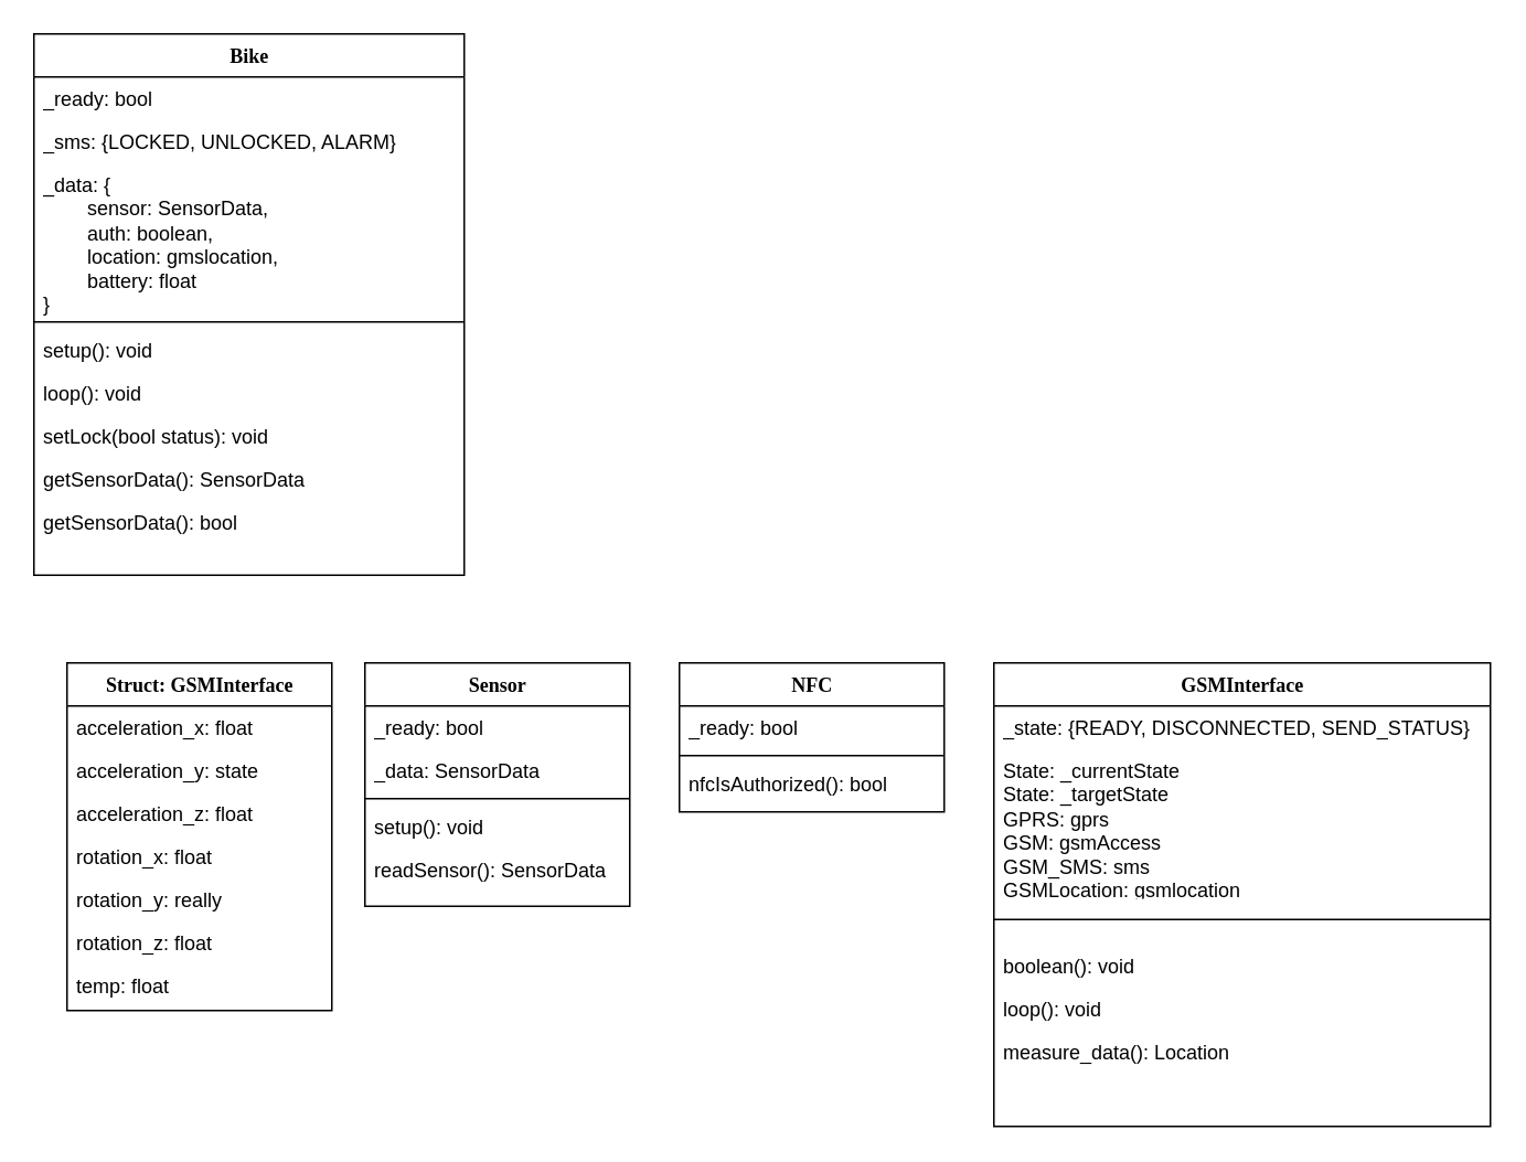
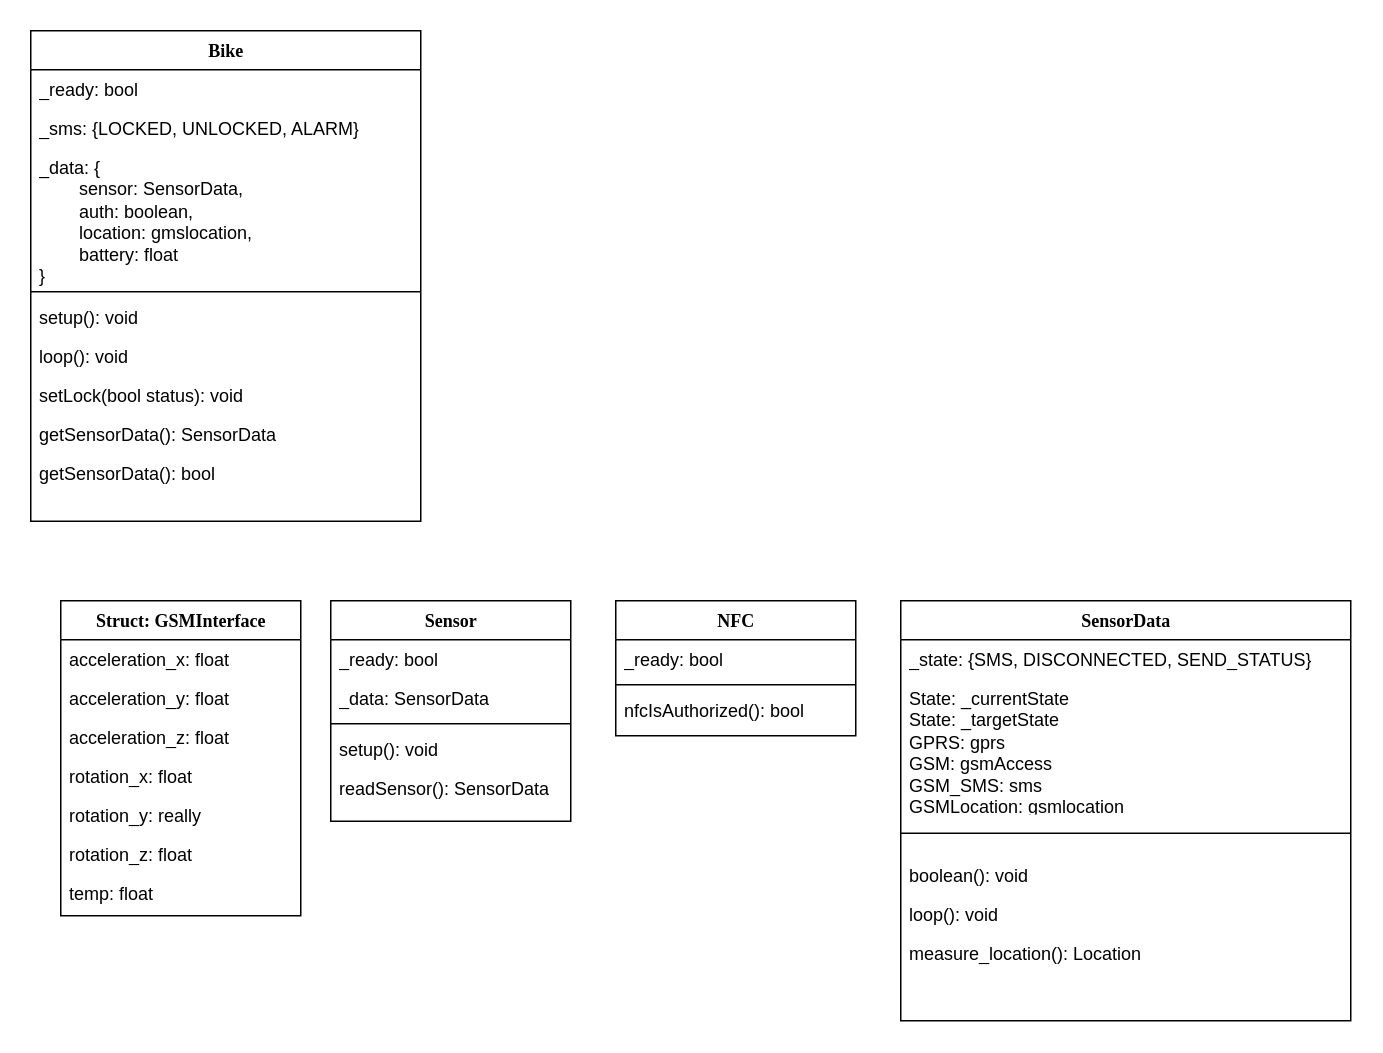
- <mxCell id="8" value="GSMInterface" style="swimlane;html=1;fontStyle=1;align=center;verticalAlign=top;childLayout=stackLayout;horizontal=1;startSize=26;horizontalStack=0;resizeParent=1;resizeLast=0;collapsible=1;marginBottom=0;swimlaneFillColor=#ffffff;rounded=0;shadow=0;comic=0;labelBackgroundColor=none;strokeWidth=1;fillColor=none;fontFamily=Verdana;fontSize=12" parent="1" vertex="1"><mxGeometry x="600" y="400" width="300" height="280" as="geometry" /></mxCell>
+ <mxCell id="8" value="SensorData" style="swimlane;html=1;fontStyle=1;align=center;verticalAlign=top;childLayout=stackLayout;horizontal=1;startSize=26;horizontalStack=0;resizeParent=1;resizeLast=0;collapsible=1;marginBottom=0;swimlaneFillColor=#ffffff;rounded=0;shadow=0;comic=0;labelBackgroundColor=none;strokeWidth=1;fillColor=none;fontFamily=Verdana;fontSize=12" parent="1" vertex="1"><mxGeometry x="600" y="400" width="300" height="280" as="geometry" /></mxCell>
- <mxCell id="9" value="_state: {READY, DISCONNECTED, SEND_STATUS}" style="text;html=1;strokeColor=none;fillColor=none;align=left;verticalAlign=top;spacingLeft=4;spacingRight=4;whiteSpace=wrap;overflow=hidden;rotatable=0;points=[[0,0.5],[1,0.5]];portConstraint=eastwest;" parent="8" vertex="1"><mxGeometry y="26" width="300" height="26" as="geometry" /></mxCell>
+ <mxCell id="9" value="_state: {SMS, DISCONNECTED, SEND_STATUS}" style="text;html=1;strokeColor=none;fillColor=none;align=left;verticalAlign=top;spacingLeft=4;spacingRight=4;whiteSpace=wrap;overflow=hidden;rotatable=0;points=[[0,0.5],[1,0.5]];portConstraint=eastwest;" parent="8" vertex="1"><mxGeometry y="26" width="300" height="26" as="geometry" /></mxCell>
- <mxCell id="31" value="acceleration_y: state" style="text;html=1;strokeColor=none;fillColor=none;align=left;verticalAlign=top;spacingLeft=4;spacingRight=4;whiteSpace=wrap;overflow=hidden;rotatable=0;points=[[0,0.5],[1,0.5]];portConstraint=eastwest;" parent="29" vertex="1"><mxGeometry y="52" width="160" height="26" as="geometry" /></mxCell>
+ <mxCell id="31" value="acceleration_y: float" style="text;html=1;strokeColor=none;fillColor=none;align=left;verticalAlign=top;spacingLeft=4;spacingRight=4;whiteSpace=wrap;overflow=hidden;rotatable=0;points=[[0,0.5],[1,0.5]];portConstraint=eastwest;" parent="29" vertex="1"><mxGeometry y="52" width="160" height="26" as="geometry" /></mxCell>
- <mxCell id="14" value="measure_data(): Location" style="text;html=1;strokeColor=none;fillColor=none;align=left;verticalAlign=top;spacingLeft=4;spacingRight=4;whiteSpace=wrap;overflow=hidden;rotatable=0;points=[[0,0.5],[1,0.5]];portConstraint=eastwest;" parent="8" vertex="1"><mxGeometry y="222" width="300" height="26" as="geometry" /></mxCell>
+ <mxCell id="14" value="measure_location(): Location" style="text;html=1;strokeColor=none;fillColor=none;align=left;verticalAlign=top;spacingLeft=4;spacingRight=4;whiteSpace=wrap;overflow=hidden;rotatable=0;points=[[0,0.5],[1,0.5]];portConstraint=eastwest;" parent="8" vertex="1"><mxGeometry y="222" width="300" height="26" as="geometry" /></mxCell>
